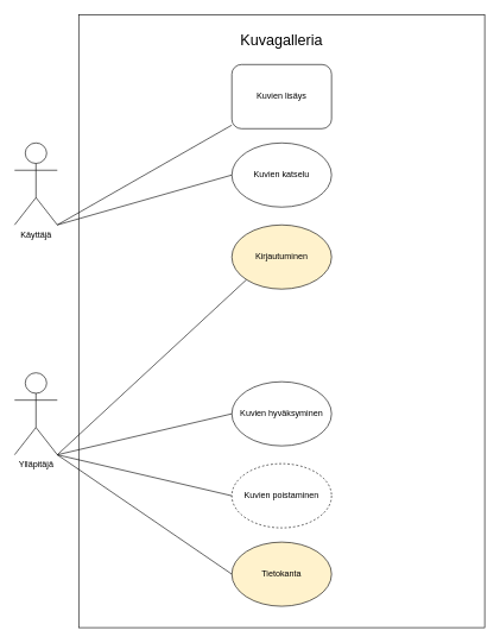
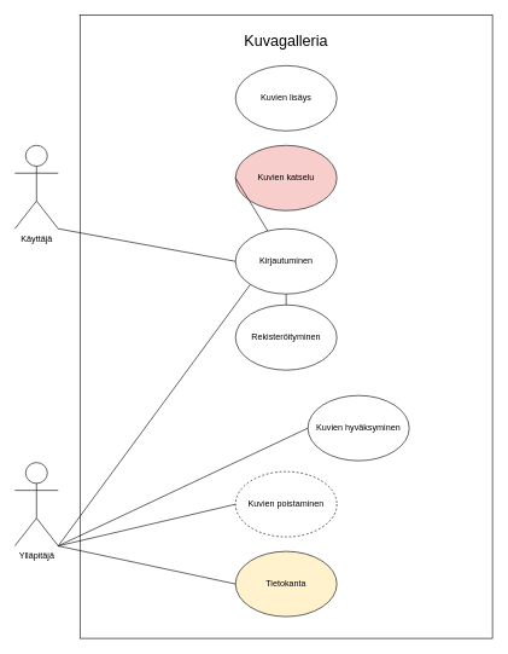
- <mxCell id="9" value="Kuvien lisäys" style="whiteSpace=wrap;html=1;rounded=1;" vertex="1" parent="1"><mxGeometry x="325" y="90" width="140" height="90" as="geometry" /></mxCell>
+ <mxCell id="9" value="Kuvien lisäys" style="ellipse;whiteSpace=wrap;html=1;" vertex="1" parent="1"><mxGeometry x="325" y="90" width="140" height="90" as="geometry" /></mxCell>
- <mxCell id="18" value="" style="endArrow=none;html=1;exitX=1;exitY=1;exitDx=0;exitDy=0;exitPerimeter=0;" edge="1" parent="1" source="4" target="9"><mxGeometry width="50" height="50" relative="1" as="geometry"><mxPoint x="60" y="420" as="sourcePoint" /><mxPoint x="110" y="370" as="targetPoint" /></mxGeometry></mxCell>
+ <mxCell id="18" value="" style="endArrow=none;html=1;exitX=1;exitY=1;exitDx=0;exitDy=0;exitPerimeter=0;entryX=0;entryY=0.5;entryDx=0;entryDy=0;" edge="1" parent="1" source="4" target="11"><mxGeometry width="50" height="50" relative="1" as="geometry"><mxPoint x="60" y="420" as="sourcePoint" /><mxPoint x="110" y="370" as="targetPoint" /></mxGeometry></mxCell>
- <mxCell id="10" value="Kuvien katselu" style="ellipse;whiteSpace=wrap;html=1;" vertex="1" parent="1"><mxGeometry x="325" y="200" width="140" height="90" as="geometry" /></mxCell>
+ <mxCell id="10" value="Kuvien katselu" style="ellipse;whiteSpace=wrap;html=1;fillColor=#f8cecc;" vertex="1" parent="1"><mxGeometry x="325" y="200" width="140" height="90" as="geometry" /></mxCell>
- <mxCell id="16" value="" style="endArrow=none;html=1;exitX=0;exitY=0.5;exitDx=0;exitDy=0;entryX=1;entryY=1;entryDx=0;entryDy=0;entryPerimeter=0;" edge="1" parent="1" source="10" target="4"><mxGeometry width="50" height="50" relative="1" as="geometry"><mxPoint x="30" y="440" as="sourcePoint" /><mxPoint x="80" y="320" as="targetPoint" /></mxGeometry></mxCell>
+ <mxCell id="16" value="" style="endArrow=none;html=1;exitX=0;exitY=0.5;exitDx=0;exitDy=0;" edge="1" parent="1" source="10" target="11"><mxGeometry width="50" height="50" relative="1" as="geometry"><mxPoint x="30" y="440" as="sourcePoint" /><mxPoint x="80" y="320" as="targetPoint" /></mxGeometry></mxCell>
- <mxCell id="11" value="Kirjautuminen" style="ellipse;whiteSpace=wrap;html=1;fillColor=#fff2cc;" vertex="1" parent="1"><mxGeometry x="325" y="315" width="140" height="90" as="geometry" /></mxCell>
+ <mxCell id="11" value="Kirjautuminen" style="ellipse;whiteSpace=wrap;html=1;" vertex="1" parent="1"><mxGeometry x="325" y="315" width="140" height="90" as="geometry" /></mxCell>
+ <mxCell id="17" value="" style="endArrow=none;html=1;exitX=0.5;exitY=0;exitDx=0;exitDy=0;entryX=0.5;entryY=1;entryDx=0;entryDy=0;" edge="1" parent="1" source="12" target="11"><mxGeometry width="50" height="50" relative="1" as="geometry"><mxPoint x="390" y="450" as="sourcePoint" /><mxPoint x="440" y="400" as="targetPoint" /></mxGeometry></mxCell>
+ <mxCell id="12" value="Rekisteröityminen" style="ellipse;whiteSpace=wrap;html=1;" vertex="1" parent="1"><mxGeometry x="325" y="420" width="140" height="90" as="geometry" /></mxCell>
- <mxCell id="3" value="Ylläpitäjä" style="shape=umlActor;verticalLabelPosition=bottom;verticalAlign=top;html=1;outlineConnect=0;" vertex="1" parent="1"><mxGeometry x="20" y="522.5" width="60" height="115" as="geometry" /></mxCell>
+ <mxCell id="3" value="Ylläpitäjä" style="shape=umlActor;verticalLabelPosition=bottom;verticalAlign=top;html=1;outlineConnect=0;" vertex="1" parent="1"><mxGeometry x="20" y="637.5" width="60" height="115" as="geometry" /></mxCell>
- <mxCell id="8" value="Kuvien hyväksyminen" style="ellipse;whiteSpace=wrap;html=1;" vertex="1" parent="1"><mxGeometry x="325" y="535" width="140" height="90" as="geometry" /></mxCell>
+ <mxCell id="8" value="Kuvien hyväksyminen" style="ellipse;whiteSpace=wrap;html=1;" vertex="1" parent="1"><mxGeometry x="425" y="545" width="140" height="90" as="geometry" /></mxCell>
